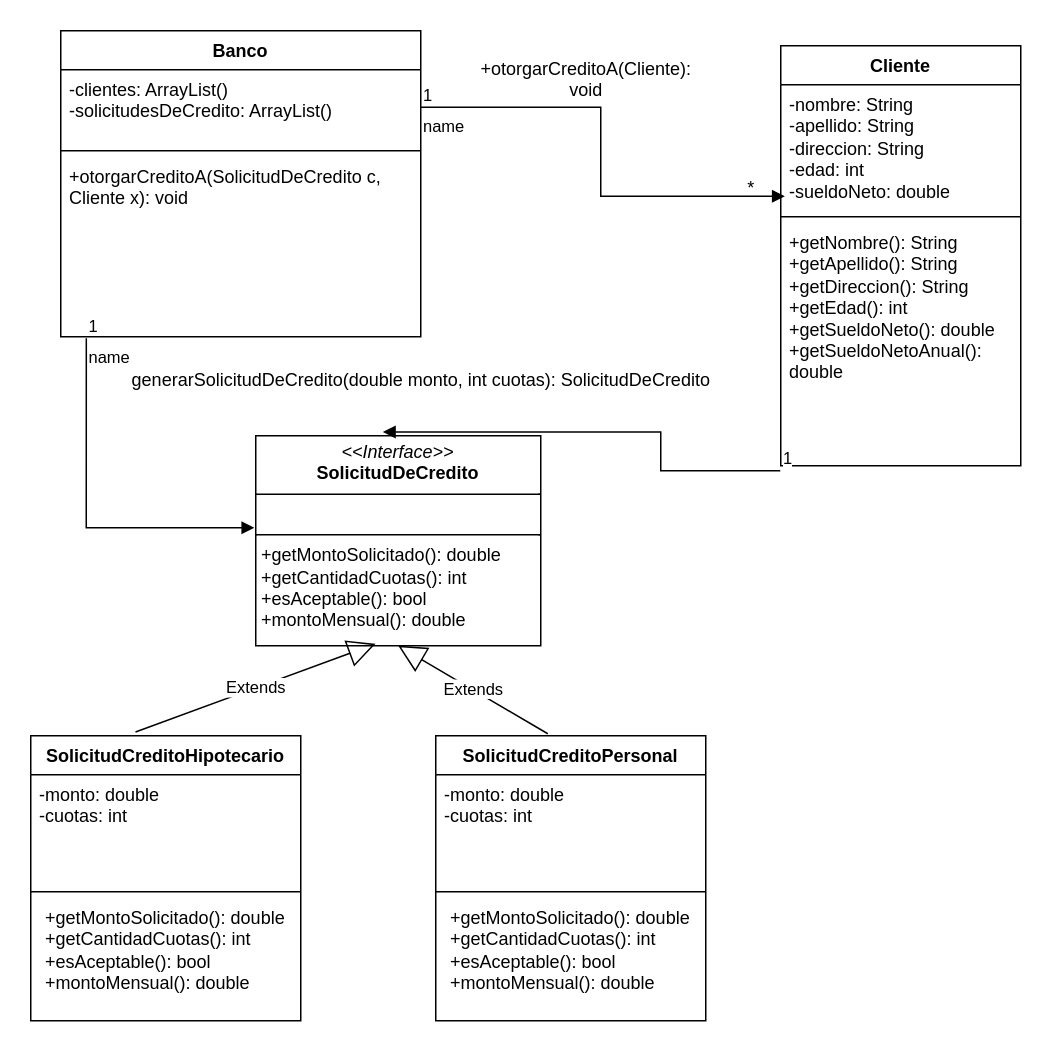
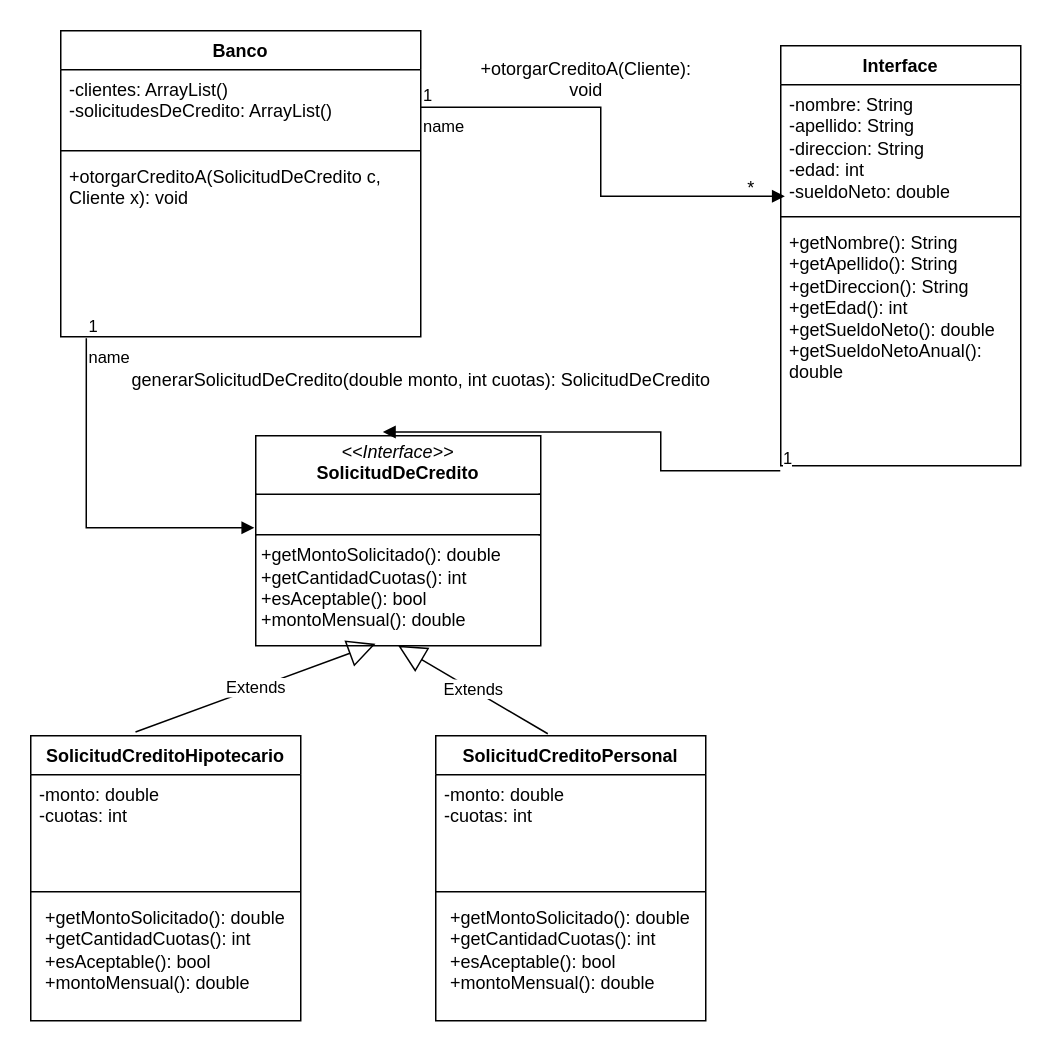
- <mxCell id="6" value="Cliente" style="swimlane;fontStyle=1;align=center;verticalAlign=top;childLayout=stackLayout;horizontal=1;startSize=26;horizontalStack=0;resizeParent=1;resizeParentMax=0;resizeLast=0;collapsible=1;marginBottom=0;whiteSpace=wrap;html=1;" vertex="1" parent="1"><mxGeometry x="520" y="30" width="160" height="280" as="geometry" /></mxCell>
+ <mxCell id="6" value="Interface" style="swimlane;fontStyle=1;align=center;verticalAlign=top;childLayout=stackLayout;horizontal=1;startSize=26;horizontalStack=0;resizeParent=1;resizeParentMax=0;resizeLast=0;collapsible=1;marginBottom=0;whiteSpace=wrap;html=1;" vertex="1" parent="1"><mxGeometry x="520" y="30" width="160" height="280" as="geometry" /></mxCell>
